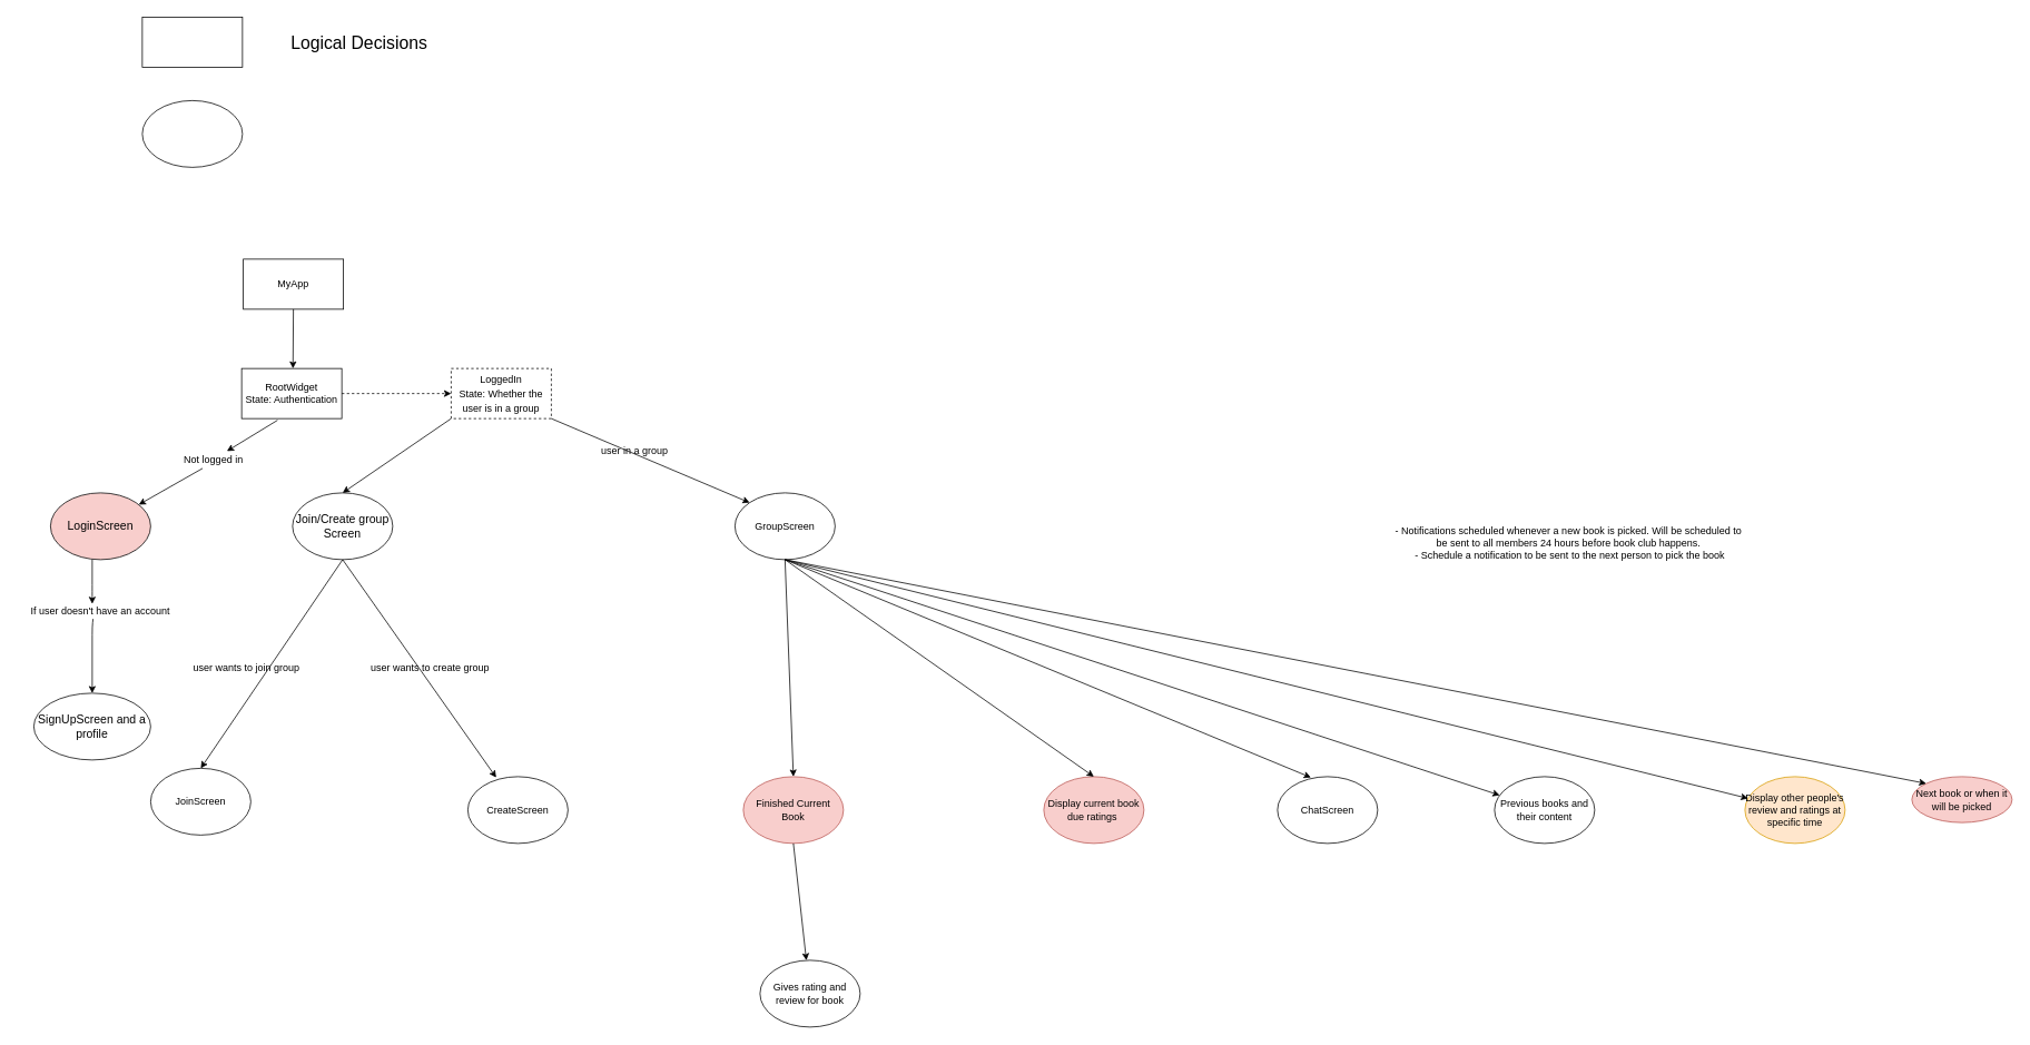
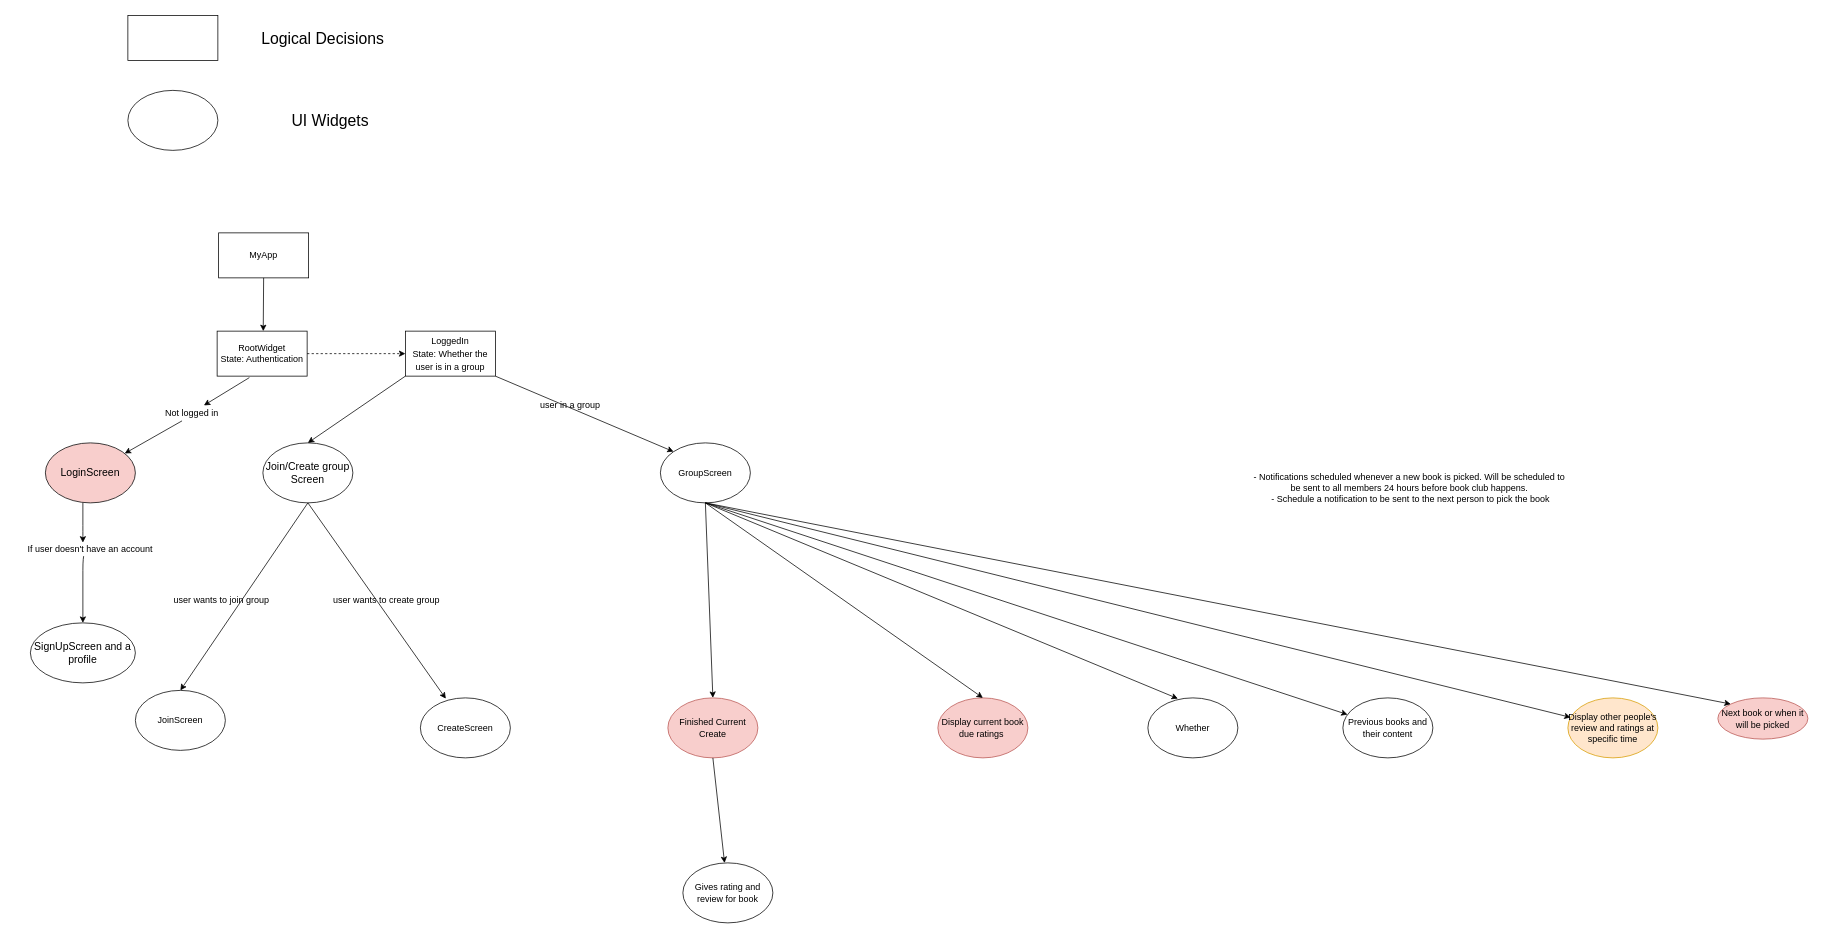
+ <mxCell id="5" value="&lt;font style=&quot;font-size: 21px&quot;&gt;UI Widgets&lt;br&gt;&lt;/font&gt;" style="text;html=1;strokeColor=none;fillColor=none;align=center;verticalAlign=middle;whiteSpace=wrap;rounded=0;fontSize=18;" vertex="1" parent="1"><mxGeometry x="350" y="150" width="180" height="20" as="geometry" /></mxCell>
- <mxCell id="18" value="&lt;font style=&quot;font-size: 12px&quot;&gt;LoggedIn&lt;br&gt;State: Whether the user is in a group&lt;/font&gt;" style="rounded=0;whiteSpace=wrap;html=1;fontSize=14;dashed=1;" vertex="1" parent="1"><mxGeometry x="540" y="441" width="120" height="60" as="geometry" /></mxCell>
+ <mxCell id="18" value="&lt;font style=&quot;font-size: 12px&quot;&gt;LoggedIn&lt;br&gt;State: Whether the user is in a group&lt;/font&gt;" style="rounded=0;whiteSpace=wrap;html=1;fontSize=14;" vertex="1" parent="1"><mxGeometry x="540" y="441" width="120" height="60" as="geometry" /></mxCell>
- <mxCell id="31" value="Finished Current Book" style="ellipse;whiteSpace=wrap;html=1;fontSize=12;fillColor=#f8cecc;strokeColor=#b85450;" vertex="1" parent="1"><mxGeometry x="890" y="930" width="120" height="80" as="geometry" /></mxCell>
+ <mxCell id="31" value="Finished Current Create" style="ellipse;whiteSpace=wrap;html=1;fontSize=12;fillColor=#f8cecc;strokeColor=#b85450;" vertex="1" parent="1"><mxGeometry x="890" y="930" width="120" height="80" as="geometry" /></mxCell>
- <mxCell id="37" value="ChatScreen" style="ellipse;whiteSpace=wrap;html=1;fontSize=12;" vertex="1" parent="1"><mxGeometry x="1530" y="930" width="120" height="80" as="geometry" /></mxCell>
+ <mxCell id="37" value="Whether" style="ellipse;whiteSpace=wrap;html=1;fontSize=12;" vertex="1" parent="1"><mxGeometry x="1530" y="930" width="120" height="80" as="geometry" /></mxCell>
